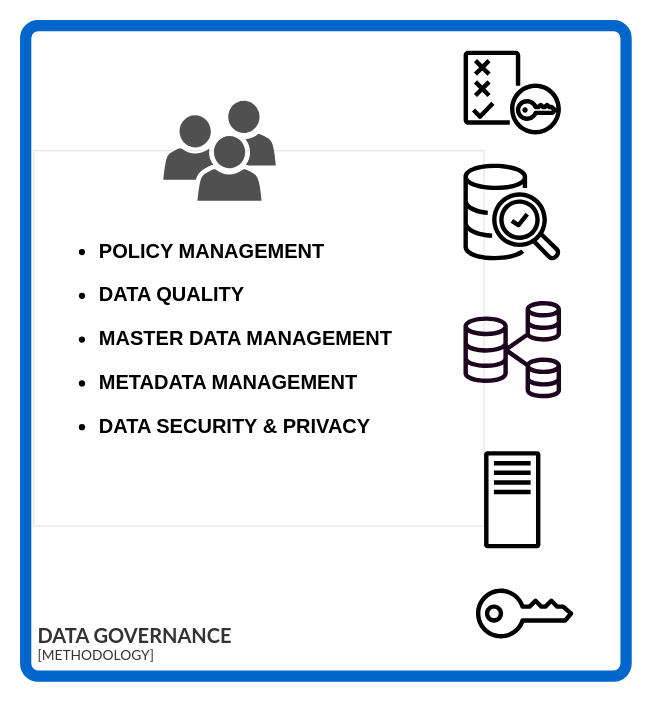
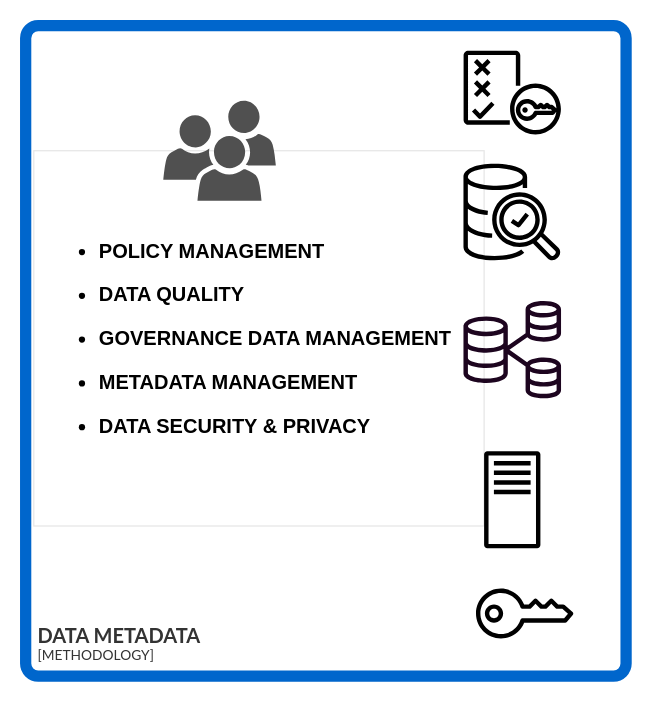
- <mxCell id="3" value="&lt;p style=&quot;line-height: 110%;&quot;&gt;&lt;/p&gt;&lt;ul style=&quot;font-size: 16px;&quot;&gt;&lt;li&gt;&lt;b&gt;POLICY MANAGEMENT&lt;/b&gt;&lt;/li&gt;&lt;/ul&gt;&lt;ul style=&quot;font-size: 16px;&quot;&gt;&lt;li&gt;&lt;b&gt;DATA QUALITY&lt;/b&gt;&lt;/li&gt;&lt;/ul&gt;&lt;ul style=&quot;font-size: 16px;&quot;&gt;&lt;li&gt;&lt;b&gt;MASTER DATA MANAGEMENT&lt;/b&gt;&lt;/li&gt;&lt;/ul&gt;&lt;ul style=&quot;font-size: 16px;&quot;&gt;&lt;li&gt;&lt;b&gt;METADATA MANAGEMENT&lt;/b&gt;&lt;/li&gt;&lt;/ul&gt;&lt;ul style=&quot;font-size: 16px;&quot;&gt;&lt;li&gt;&lt;b&gt;DATA SECURITY &amp;amp; PRIVACY&lt;/b&gt;&lt;/li&gt;&lt;/ul&gt;&lt;p&gt;&lt;/p&gt;" style="align=left;spacingLeft=10;html=1;dashed=0;strokeColor=#E6E6E6;fillColor=none;gradientColor=#E6E6E6;" parent="1" vertex="1"><mxGeometry x="26.5" y="120" width="360" height="300" as="geometry" /></mxCell>
+ <mxCell id="3" value="&lt;p style=&quot;line-height: 110%;&quot;&gt;&lt;/p&gt;&lt;ul style=&quot;font-size: 16px;&quot;&gt;&lt;li&gt;&lt;b&gt;POLICY MANAGEMENT&lt;/b&gt;&lt;/li&gt;&lt;/ul&gt;&lt;ul style=&quot;font-size: 16px;&quot;&gt;&lt;li&gt;&lt;b&gt;DATA QUALITY&lt;/b&gt;&lt;/li&gt;&lt;/ul&gt;&lt;ul style=&quot;font-size: 16px;&quot;&gt;&lt;li&gt;&lt;b&gt;GOVERNANCE DATA MANAGEMENT&lt;/b&gt;&lt;/li&gt;&lt;/ul&gt;&lt;ul style=&quot;font-size: 16px;&quot;&gt;&lt;li&gt;&lt;b&gt;METADATA MANAGEMENT&lt;/b&gt;&lt;/li&gt;&lt;/ul&gt;&lt;ul style=&quot;font-size: 16px;&quot;&gt;&lt;li&gt;&lt;b&gt;DATA SECURITY &amp;amp; PRIVACY&lt;/b&gt;&lt;/li&gt;&lt;/ul&gt;&lt;p&gt;&lt;/p&gt;" style="align=left;spacingLeft=10;html=1;dashed=0;strokeColor=#E6E6E6;fillColor=none;gradientColor=#E6E6E6;" parent="1" vertex="1"><mxGeometry x="26.5" y="120" width="360" height="300" as="geometry" /></mxCell>
- <mxCell id="2" value="&lt;font style=&quot;font-size: 16px&quot;&gt;&lt;b&gt;&lt;div style=&quot;text-align: left&quot;&gt;DATA GOVERNANCE&lt;/div&gt;&lt;/b&gt;&lt;/font&gt;&lt;div style=&quot;text-align: left&quot;&gt;[METHODOLOGY]&lt;/div&gt;" style="rounded=1;fontSize=11;whiteSpace=wrap;html=1;arcSize=20;fillColor=none;strokeColor=#0066CC;fontColor=#333333;labelBackgroundColor=none;align=left;verticalAlign=bottom;labelBorderColor=none;spacingTop=0;spacing=10;metaEdit=1;rotatable=0;perimeter=rectanglePerimeter;noLabel=0;labelPadding=0;allowArrows=0;connectable=0;expand=0;recursiveResize=0;editable=1;pointerEvents=0;absoluteArcSize=1;metaData={&quot;c4Type&quot;:{&quot;editable&quot;:false}};points=[[0.25,0,0],[0.5,0,0],[0.75,0,0],[1,0.25,0],[1,0.5,0],[1,0.75,0],[0.75,1,0],[0.5,1,0],[0.25,1,0],[0,0.75,0],[0,0.5,0],[0,0.25,0]];strokeWidth=9;fontFamily=Lato;fontSource=https%3A%2F%2Ffonts.googleapis.com%2Fcss%3Ffamily%3DLato;" parent="1" vertex="1"><mxGeometry x="20" y="20" width="480" height="520" as="geometry" /></mxCell>
+ <mxCell id="2" value="&lt;font style=&quot;font-size: 16px&quot;&gt;&lt;b&gt;&lt;div style=&quot;text-align: left&quot;&gt;DATA METADATA&lt;/div&gt;&lt;/b&gt;&lt;/font&gt;&lt;div style=&quot;text-align: left&quot;&gt;[METHODOLOGY]&lt;/div&gt;" style="rounded=1;fontSize=11;whiteSpace=wrap;html=1;arcSize=20;fillColor=none;strokeColor=#0066CC;fontColor=#333333;labelBackgroundColor=none;align=left;verticalAlign=bottom;labelBorderColor=none;spacingTop=0;spacing=10;metaEdit=1;rotatable=0;perimeter=rectanglePerimeter;noLabel=0;labelPadding=0;allowArrows=0;connectable=0;expand=0;recursiveResize=0;editable=1;pointerEvents=0;absoluteArcSize=1;metaData={&quot;c4Type&quot;:{&quot;editable&quot;:false}};points=[[0.25,0,0],[0.5,0,0],[0.75,0,0],[1,0.25,0],[1,0.5,0],[1,0.75,0],[0.75,1,0],[0.5,1,0],[0.25,1,0],[0,0.75,0],[0,0.5,0],[0,0.25,0]];strokeWidth=9;fontFamily=Lato;fontSource=https%3A%2F%2Ffonts.googleapis.com%2Fcss%3Ffamily%3DLato;" parent="1" vertex="1"><mxGeometry x="20" y="20" width="480" height="520" as="geometry" /></mxCell>
